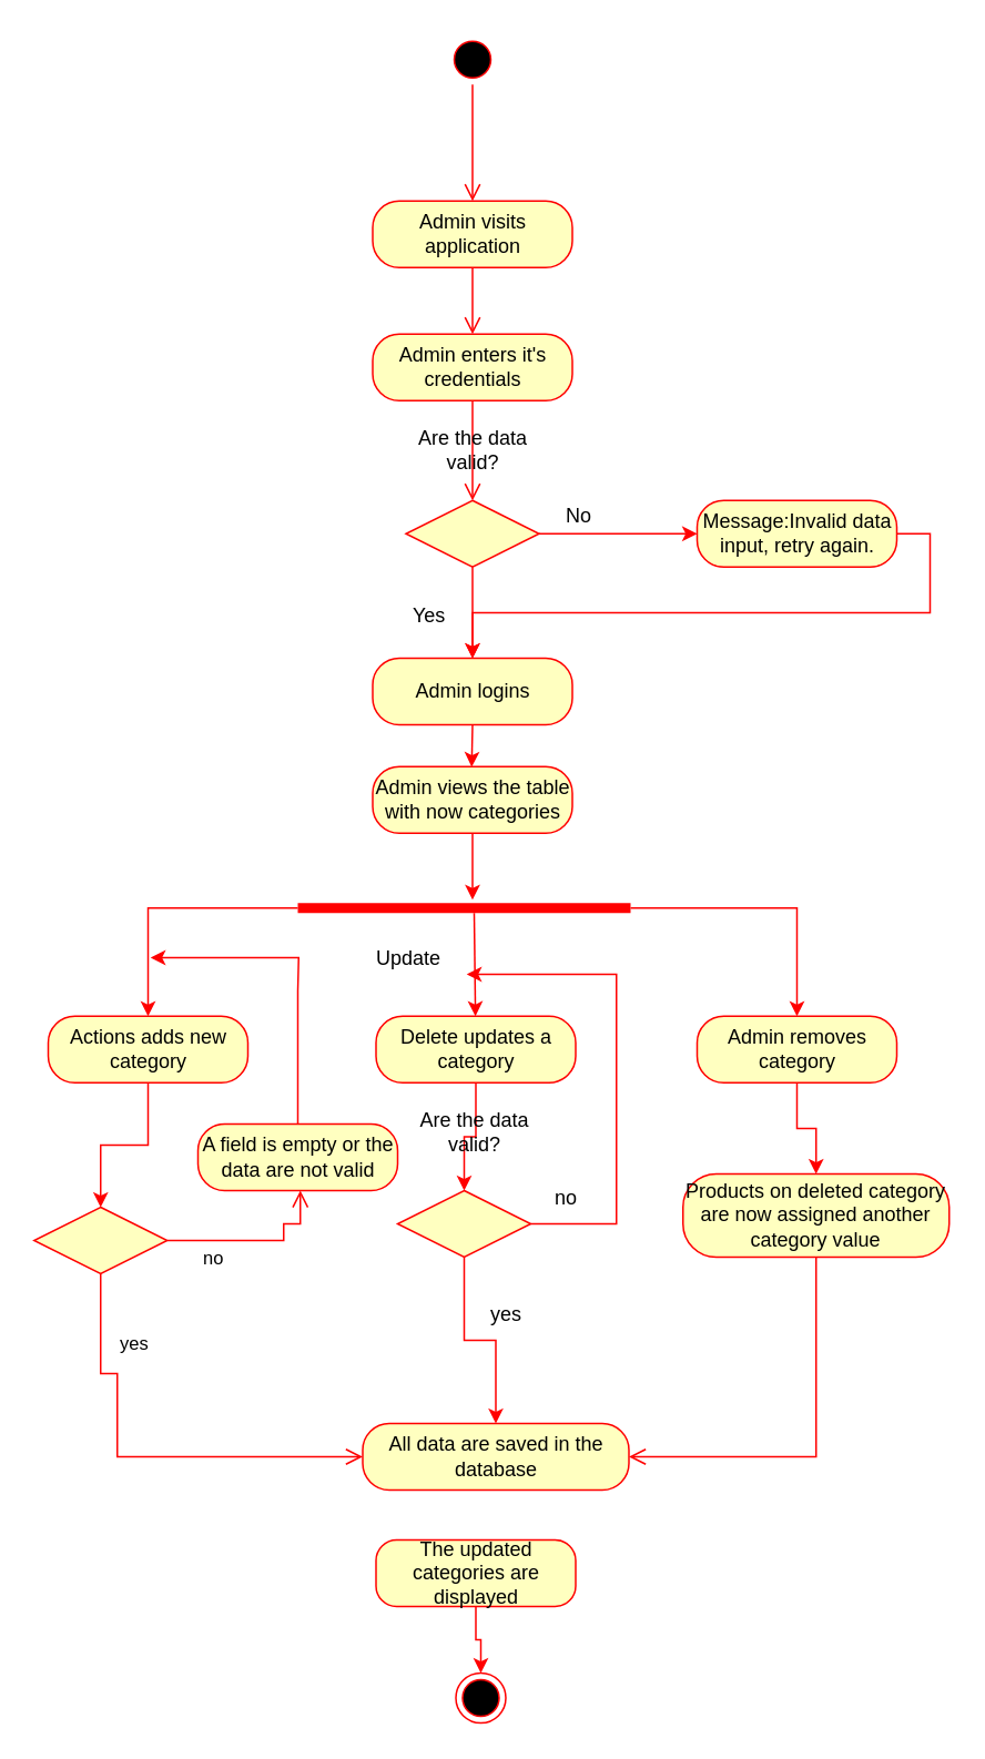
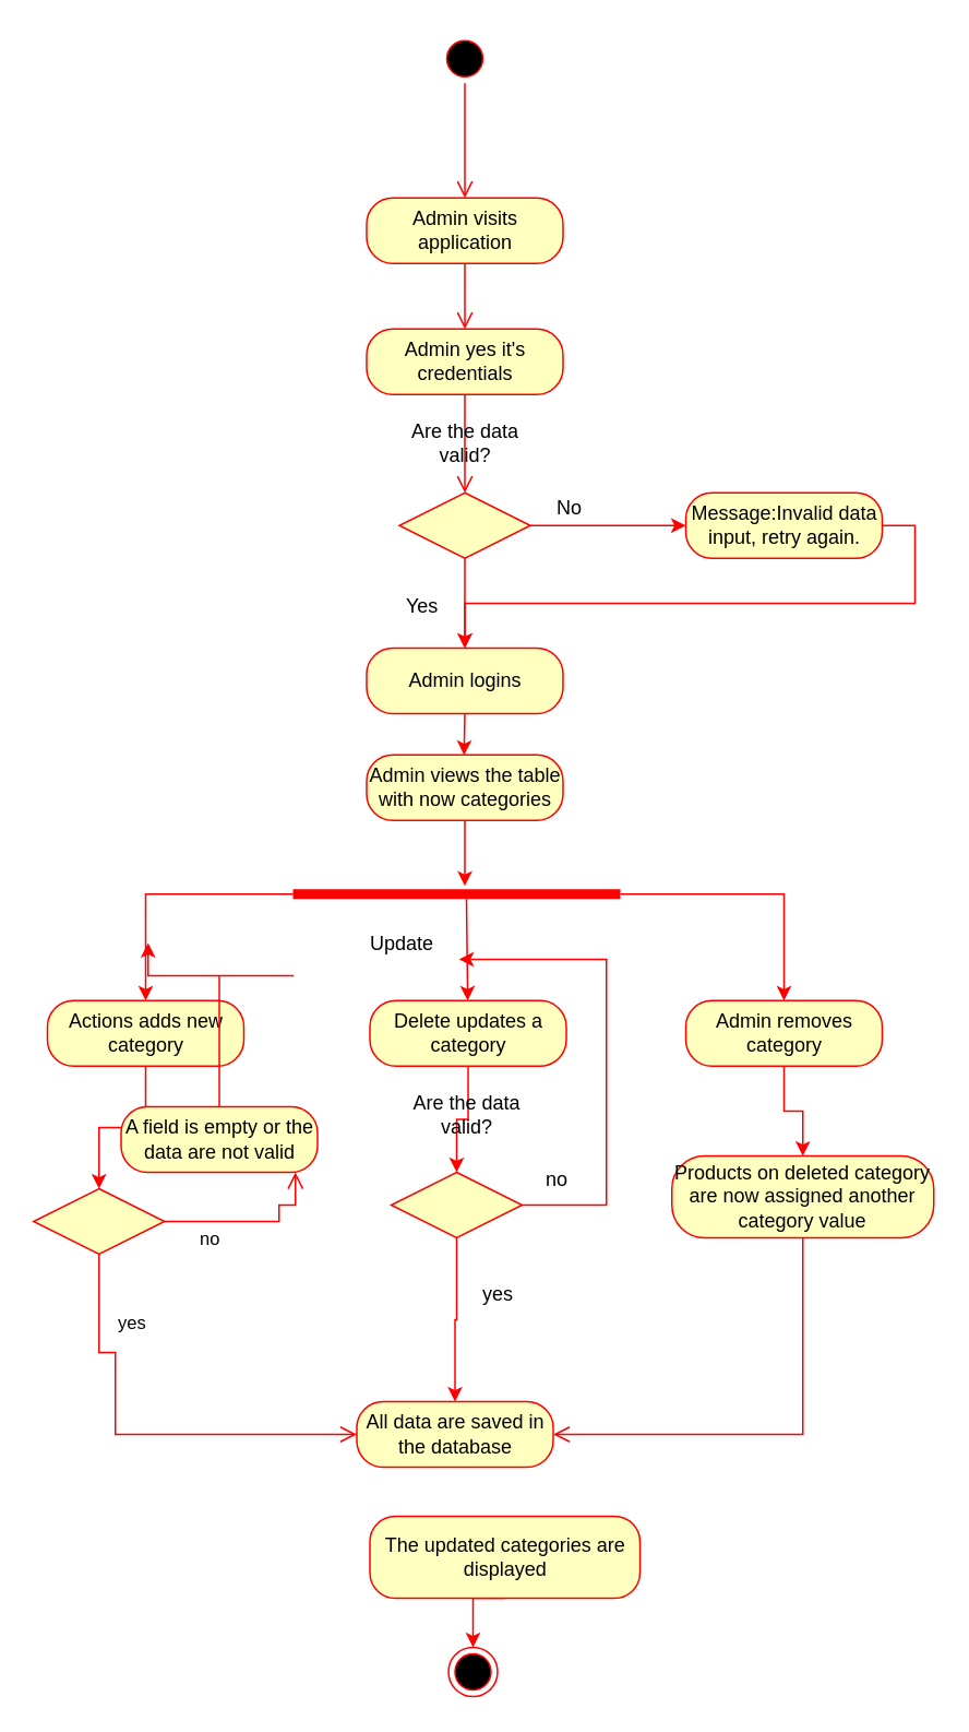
- <mxCell id="6" value="Admin enters it's credentials" style="rounded=1;whiteSpace=wrap;html=1;arcSize=40;fillColor=#FFFFC0;strokeColor=#FF0000;" vertex="1" parent="1"><mxGeometry x="223.5" y="200.167" width="120" height="40" as="geometry" /></mxCell>
+ <mxCell id="6" value="Admin yes it's credentials" style="rounded=1;whiteSpace=wrap;html=1;arcSize=40;fillColor=#FFFFC0;strokeColor=#FF0000;" vertex="1" parent="1"><mxGeometry x="223.5" y="200.167" width="120" height="40" as="geometry" /></mxCell>
- <mxCell id="40" value="A field is empty or the data are not valid" style="rounded=1;whiteSpace=wrap;html=1;arcSize=40;fontColor=#000000;fillColor=#ffffc0;strokeColor=#ff0000;" vertex="1" parent="1"><mxGeometry x="118.5" y="675" width="120" height="40" as="geometry" /></mxCell>
+ <mxCell id="40" value="A field is empty or the data are not valid" style="rounded=1;whiteSpace=wrap;html=1;arcSize=40;fontColor=#000000;fillColor=#ffffc0;strokeColor=#ff0000;" vertex="1" parent="1"><mxGeometry x="73.5" y="675" width="120" height="40" as="geometry" /></mxCell>
- <mxCell id="33" value="All data are saved in the database" style="rounded=1;whiteSpace=wrap;html=1;arcSize=40;fillColor=#FFFFC0;strokeColor=#FF0000;" vertex="1" parent="1"><mxGeometry x="217.5" y="854.997" width="160" height="40" as="geometry" /></mxCell>
+ <mxCell id="33" value="All data are saved in the database" style="rounded=1;whiteSpace=wrap;html=1;arcSize=40;fillColor=#FFFFC0;strokeColor=#FF0000;" vertex="1" parent="1"><mxGeometry x="217.5" y="854.997" width="120" height="40" as="geometry" /></mxCell>
- <mxCell id="45" value="The updated categories are displayed" style="rounded=1;whiteSpace=wrap;html=1;arcSize=31;fontColor=#000000;fillColor=#ffffc0;strokeColor=#ff0000;" vertex="1" parent="1"><mxGeometry x="225.5" y="925" width="120" height="40" as="geometry" /></mxCell>
+ <mxCell id="45" value="The updated categories are displayed" style="rounded=1;whiteSpace=wrap;html=1;arcSize=31;fontColor=#000000;fillColor=#ffffc0;strokeColor=#ff0000;" vertex="1" parent="1"><mxGeometry x="225.5" y="925" width="165" height="50" as="geometry" /></mxCell>
